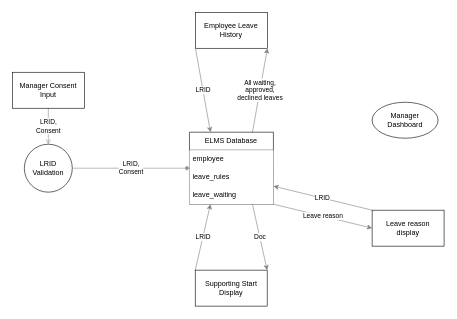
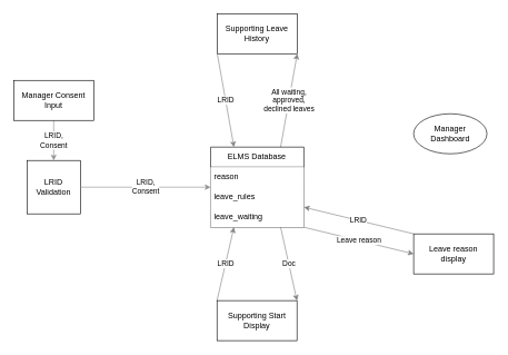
- <mxCell id="11" value="Employee Leave&lt;br&gt;History" style="whiteSpace=wrap;html=1;fillColor=none;" parent="1" vertex="1"><mxGeometry x="325.43" y="20" width="120" height="60" as="geometry" /></mxCell>
+ <mxCell id="11" value="Supporting Leave&lt;br&gt;History" style="whiteSpace=wrap;html=1;fillColor=none;" parent="1" vertex="1"><mxGeometry x="325.43" y="20" width="120" height="60" as="geometry" /></mxCell>
- <mxCell id="2" value="LRID,&lt;br&gt;Consent" style="edgeStyle=none;html=1;exitX=0.5;exitY=1;exitDx=0;exitDy=0;strokeColor=#8F8F8F;entryX=0.5;entryY=0;entryDx=0;entryDy=0;endArrow=open;" parent="1" source="3" target="18" edge="1"><mxGeometry relative="1" as="geometry"><mxPoint x="230" y="270" as="targetPoint" /></mxGeometry></mxCell>
+ <mxCell id="2" value="LRID,&lt;br&gt;Consent" style="edgeStyle=none;html=1;exitX=0.5;exitY=1;exitDx=0;exitDy=0;strokeColor=#8F8F8F;entryX=0.5;entryY=0;entryDx=0;entryDy=0;" parent="1" source="3" target="18" edge="1"><mxGeometry relative="1" as="geometry"><mxPoint x="230" y="270" as="targetPoint" /></mxGeometry></mxCell>
- <mxCell id="15" value="employee" style="text;align=left;verticalAlign=middle;spacingLeft=4;spacingRight=4;overflow=hidden;points=[[0,0.5],[1,0.5]];portConstraint=eastwest;rotatable=0;whiteSpace=wrap;html=1;fillStyle=solid;labelBackgroundColor=none;fillColor=default;" parent="14" vertex="1"><mxGeometry y="30" width="140" height="30" as="geometry" /></mxCell>
+ <mxCell id="15" value="reason" style="text;align=left;verticalAlign=middle;spacingLeft=4;spacingRight=4;overflow=hidden;points=[[0,0.5],[1,0.5]];portConstraint=eastwest;rotatable=0;whiteSpace=wrap;html=1;fillStyle=solid;labelBackgroundColor=none;fillColor=default;" parent="14" vertex="1"><mxGeometry y="30" width="140" height="30" as="geometry" /></mxCell>
- <mxCell id="18" value="LRID Validation" style="ellipse;whiteSpace=wrap;html=1;fillColor=none;" parent="1" vertex="1"><mxGeometry x="40" y="240" width="80" height="80" as="geometry" /></mxCell>
+ <mxCell id="18" value="LRID Validation" style="whiteSpace=wrap;html=1;fillColor=none;rounded=0;" parent="1" vertex="1"><mxGeometry x="40" y="240" width="80" height="80" as="geometry" /></mxCell>
- <mxCell id="19" value="LRID,&lt;br&gt;Consent" style="edgeStyle=none;html=1;strokeColor=#8F8F8F;entryX=0;entryY=0.5;entryDx=0;entryDy=0;exitX=1;exitY=0.5;exitDx=0;exitDy=0;endArrow=diamond;" parent="1" source="18" target="14" edge="1"><mxGeometry relative="1" as="geometry"><mxPoint x="180" y="240" as="sourcePoint" /><mxPoint x="260" y="240" as="targetPoint" /></mxGeometry></mxCell>
+ <mxCell id="19" value="LRID,&lt;br&gt;Consent" style="edgeStyle=none;html=1;strokeColor=#8F8F8F;entryX=0;entryY=0.5;entryDx=0;entryDy=0;exitX=1;exitY=0.5;exitDx=0;exitDy=0;" parent="1" source="18" target="14" edge="1"><mxGeometry relative="1" as="geometry"><mxPoint x="180" y="240" as="sourcePoint" /><mxPoint x="260" y="240" as="targetPoint" /></mxGeometry></mxCell>
